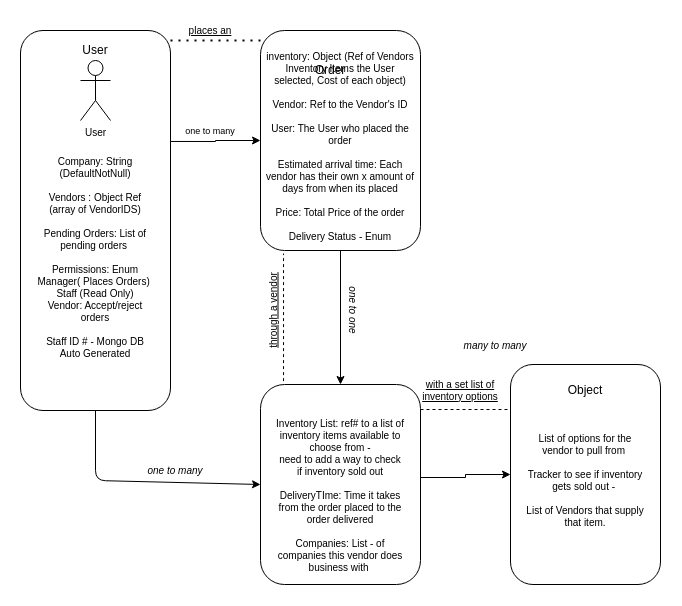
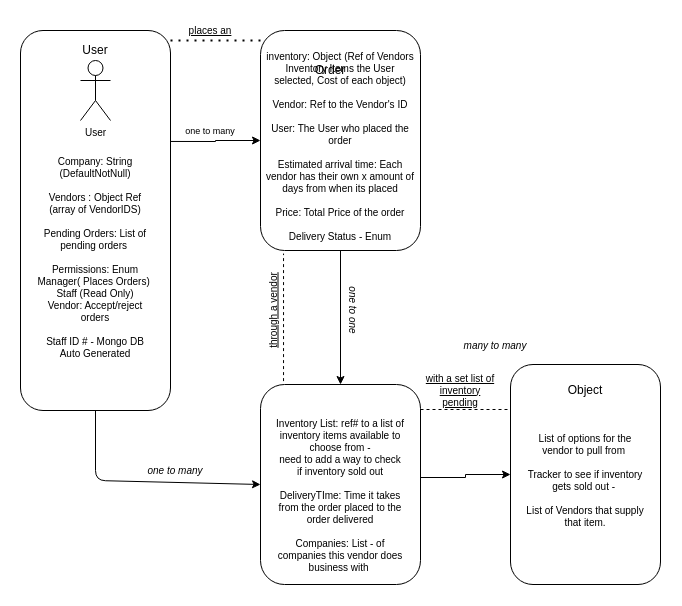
- <mxCell id="17" value="with a set list of inventory options" style="text;html=1;strokeColor=none;fillColor=none;align=center;verticalAlign=middle;whiteSpace=wrap;rounded=0;fontSize=10;fontStyle=4" parent="1" vertex="1"><mxGeometry x="420" y="380" width="80" height="20" as="geometry" /></mxCell>
+ <mxCell id="17" value="with a set list of inventory pending" style="text;html=1;strokeColor=none;fillColor=none;align=center;verticalAlign=middle;whiteSpace=wrap;rounded=0;fontSize=10;fontStyle=4" parent="1" vertex="1"><mxGeometry x="420" y="380" width="80" height="20" as="geometry" /></mxCell>
